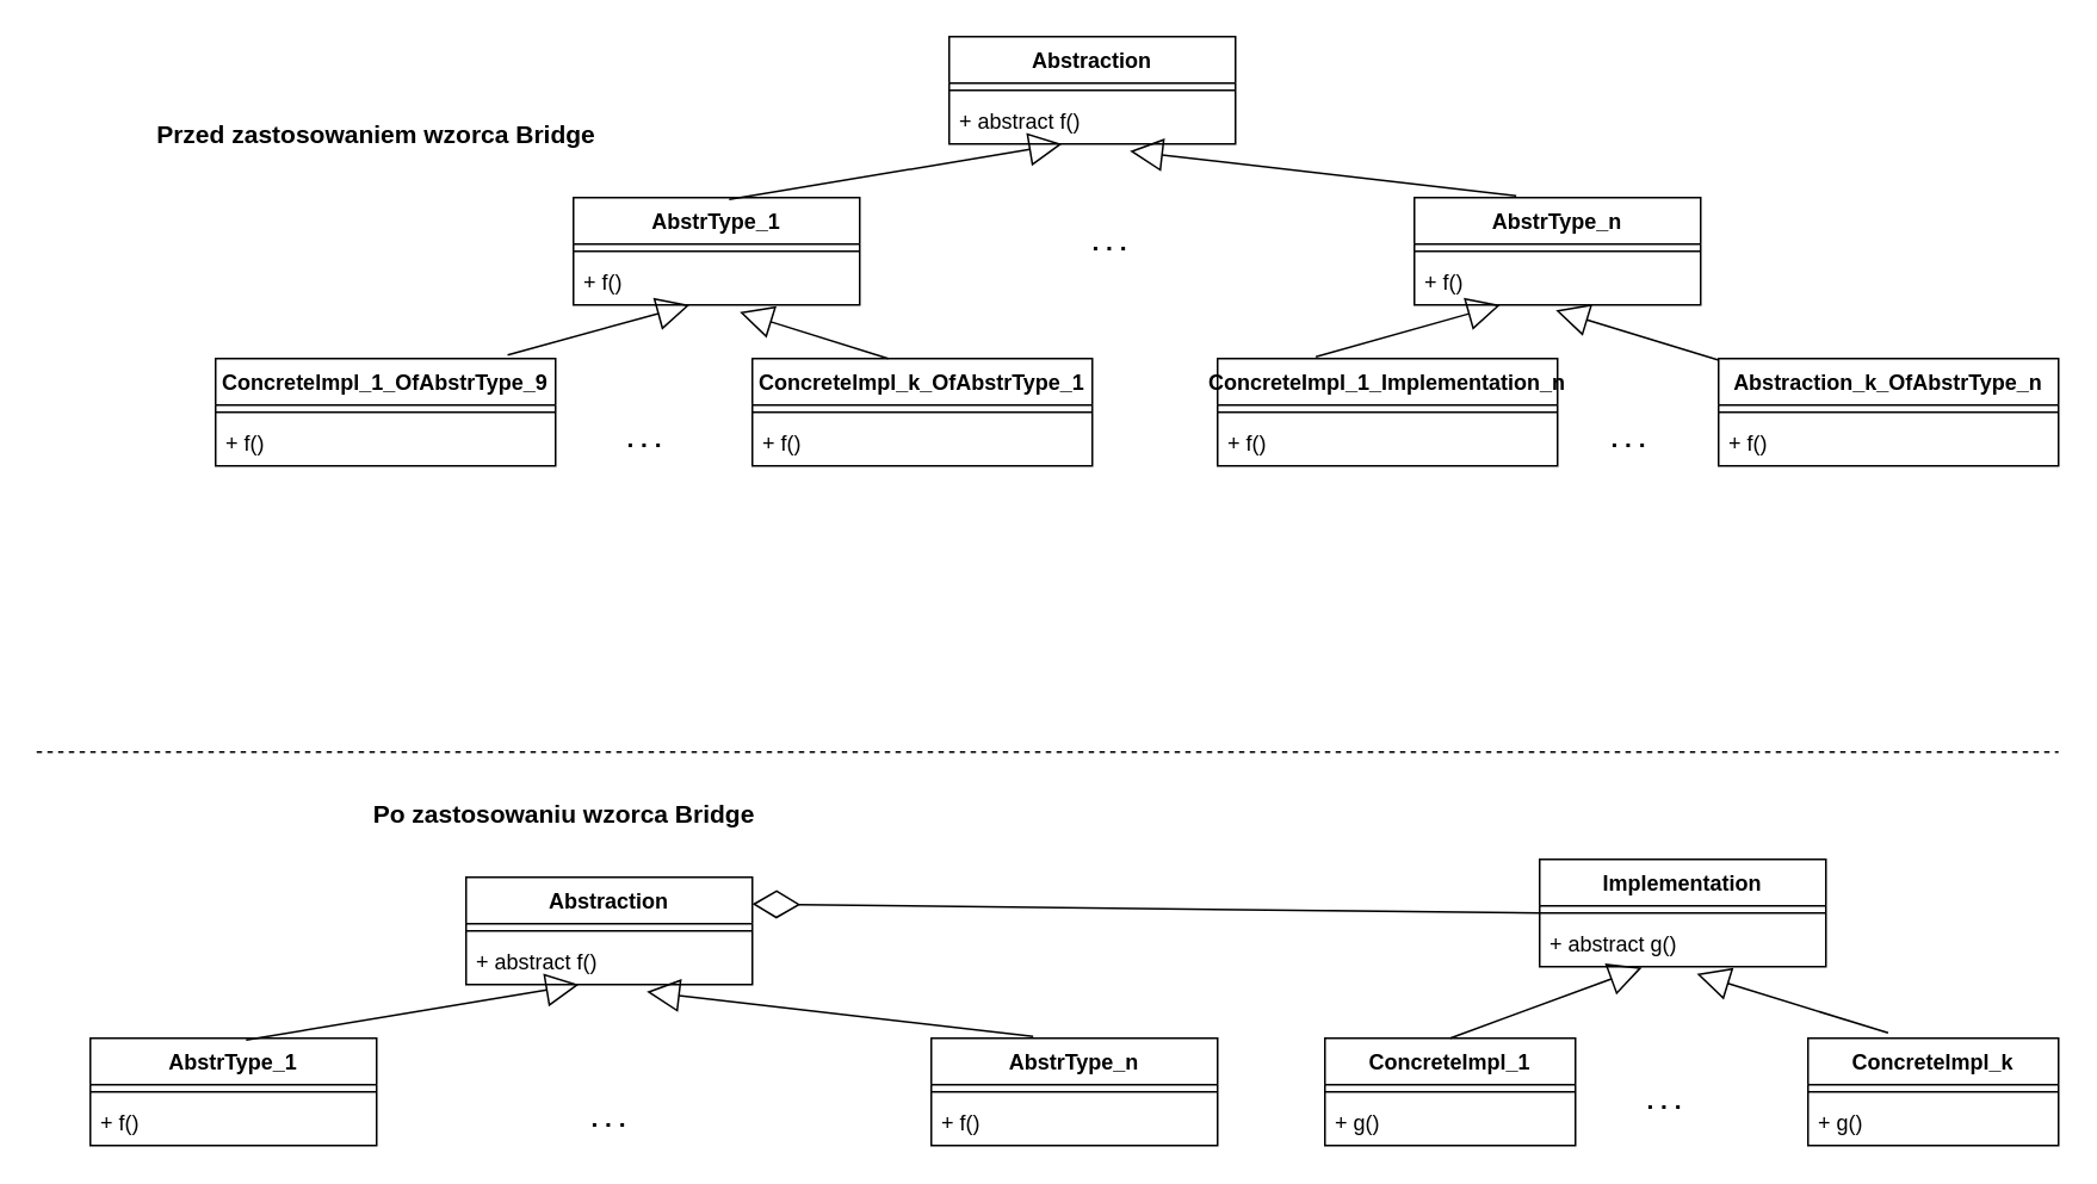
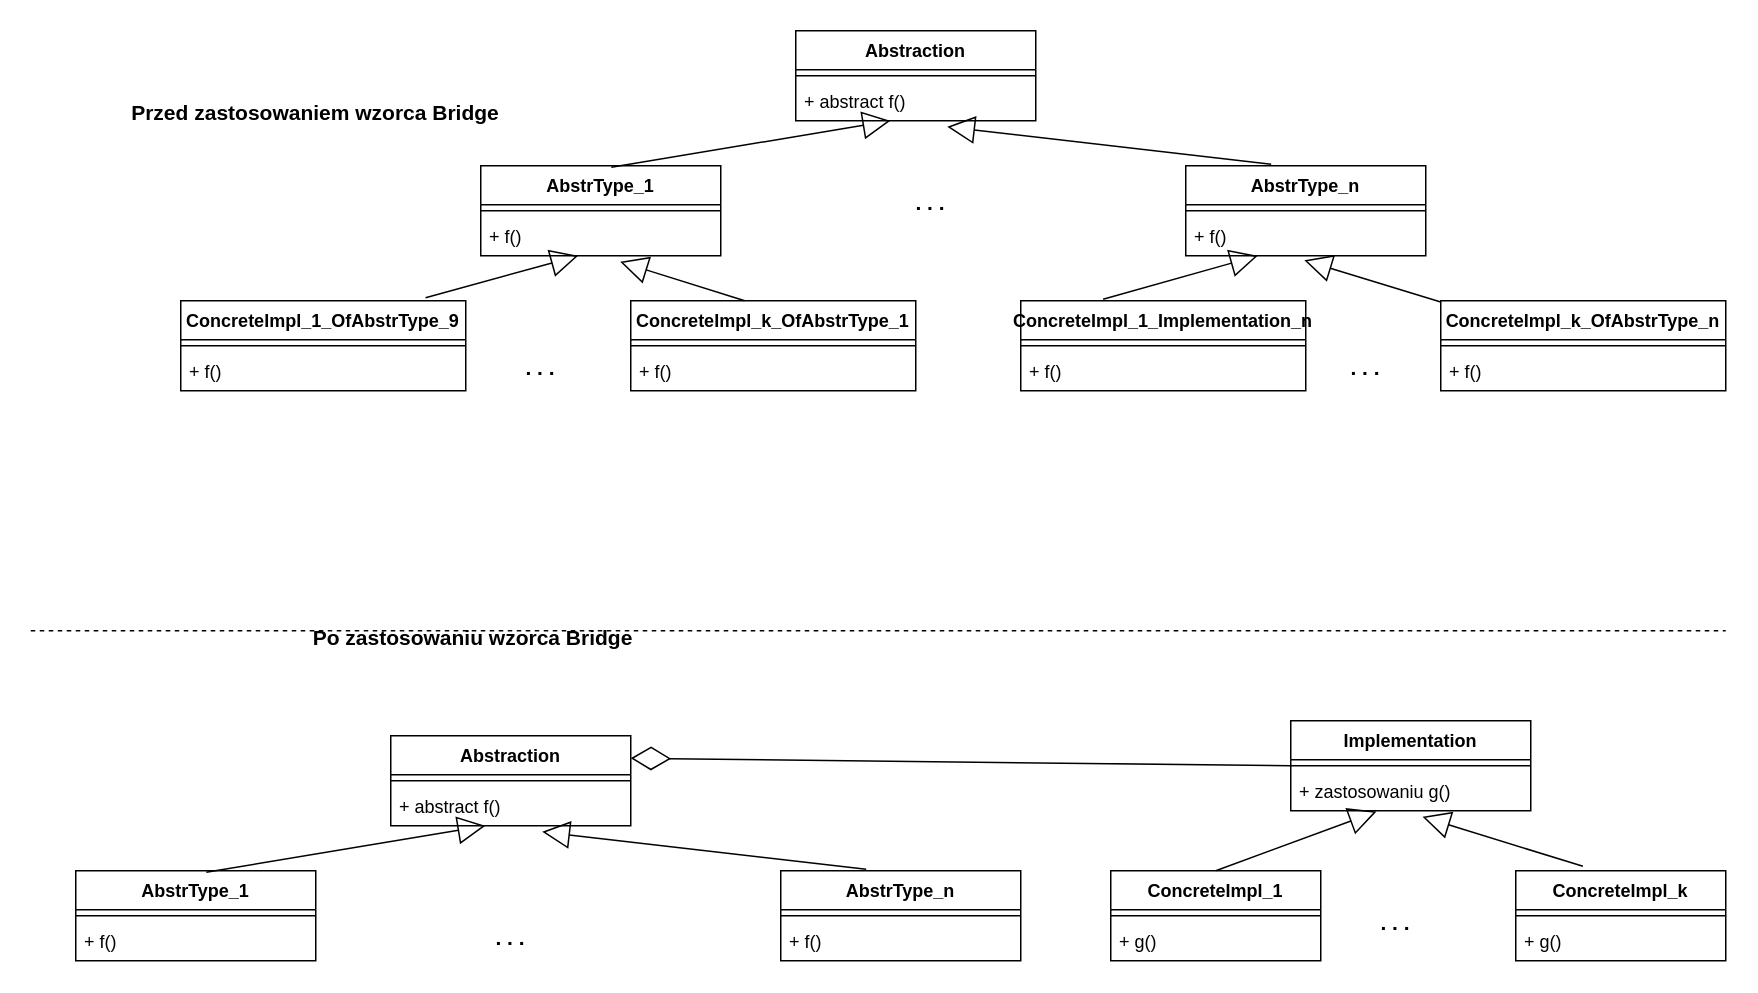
- <mxCell id="26" value="Abstraction_k_OfAbstrType_n" style="swimlane;fontStyle=1;align=center;verticalAlign=top;childLayout=stackLayout;horizontal=1;startSize=26;horizontalStack=0;resizeParent=1;resizeParentMax=0;resizeLast=0;collapsible=1;marginBottom=0;" vertex="1" parent="1"><mxGeometry x="960" y="200" width="190" height="60" as="geometry" /></mxCell>
+ <mxCell id="26" value="ConcreteImpl_k_OfAbstrType_n" style="swimlane;fontStyle=1;align=center;verticalAlign=top;childLayout=stackLayout;horizontal=1;startSize=26;horizontalStack=0;resizeParent=1;resizeParentMax=0;resizeLast=0;collapsible=1;marginBottom=0;" vertex="1" parent="1"><mxGeometry x="960" y="200" width="190" height="60" as="geometry" /></mxCell>
- <mxCell id="30" value="&lt;b&gt;Po zastosowaniu wzorca Bridge&lt;/b&gt;" style="text;html=1;strokeColor=none;fillColor=none;align=center;verticalAlign=middle;whiteSpace=wrap;rounded=0;fontSize=14;" vertex="1" parent="1"><mxGeometry x="180" y="440" width="270" height="30" as="geometry" /></mxCell>
+ <mxCell id="30" value="&lt;b&gt;Po zastosowaniu wzorca Bridge&lt;/b&gt;" style="text;html=1;strokeColor=none;fillColor=none;align=center;verticalAlign=middle;whiteSpace=wrap;rounded=0;fontSize=14;" vertex="1" parent="1"><mxGeometry x="180" y="410" width="270" height="30" as="geometry" /></mxCell>
- <mxCell id="46" value="+ abstract g()" style="text;strokeColor=none;fillColor=none;align=left;verticalAlign=top;spacingLeft=4;spacingRight=4;overflow=hidden;rotatable=0;points=[[0,0.5],[1,0.5]];portConstraint=eastwest;" vertex="1" parent="44"><mxGeometry y="34" width="160" height="26" as="geometry" /></mxCell>
+ <mxCell id="46" value="+ zastosowaniu g()" style="text;strokeColor=none;fillColor=none;align=left;verticalAlign=top;spacingLeft=4;spacingRight=4;overflow=hidden;rotatable=0;points=[[0,0.5],[1,0.5]];portConstraint=eastwest;" vertex="1" parent="44"><mxGeometry y="34" width="160" height="26" as="geometry" /></mxCell>
